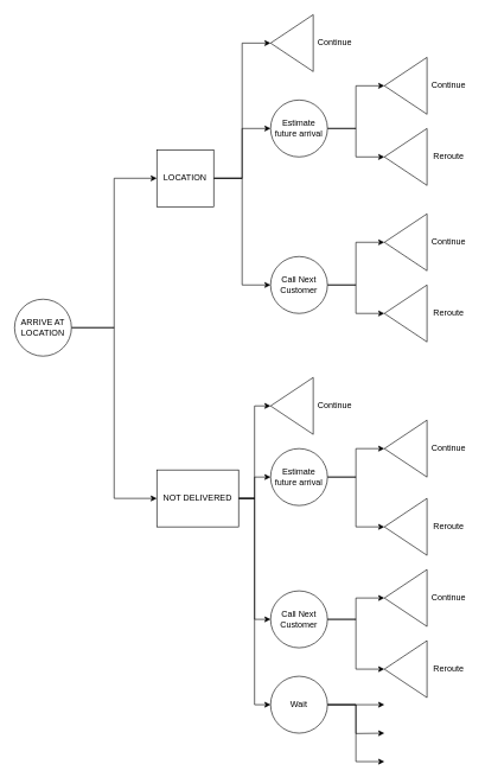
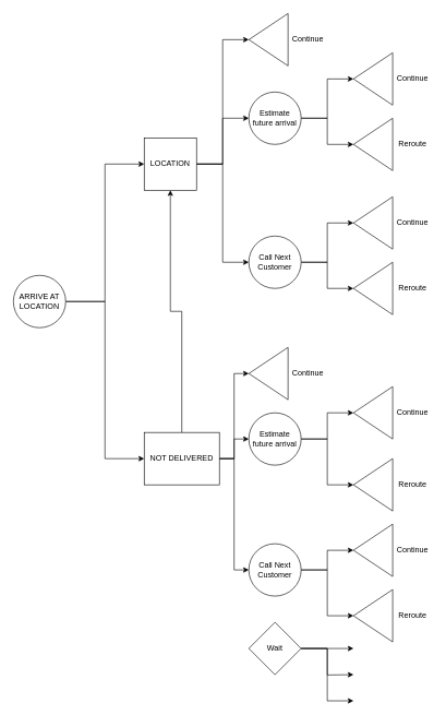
- <mxCell id="12" style="edgeStyle=orthogonalEdgeStyle;rounded=0;orthogonalLoop=1;jettySize=auto;html=1;entryX=0;entryY=0.5;entryDx=0;entryDy=0;" edge="1" parent="1" source="13" target="45"><mxGeometry relative="1" as="geometry" /></mxCell>
+ <mxCell id="12" style="edgeStyle=orthogonalEdgeStyle;rounded=0;orthogonalLoop=1;jettySize=auto;html=1;" edge="1" parent="1" source="13" target="8"><mxGeometry relative="1" as="geometry" /></mxCell>
- <mxCell id="45" value="Wait" style="ellipse;whiteSpace=wrap;html=1;aspect=fixed;" vertex="1" parent="1"><mxGeometry x="380" y="950" width="80" height="80" as="geometry" /></mxCell>
+ <mxCell id="45" value="Wait" style="rhombus;whiteSpace=wrap;html=1;aspect=fixed;" vertex="1" parent="1"><mxGeometry x="380" y="950" width="80" height="80" as="geometry" /></mxCell>
